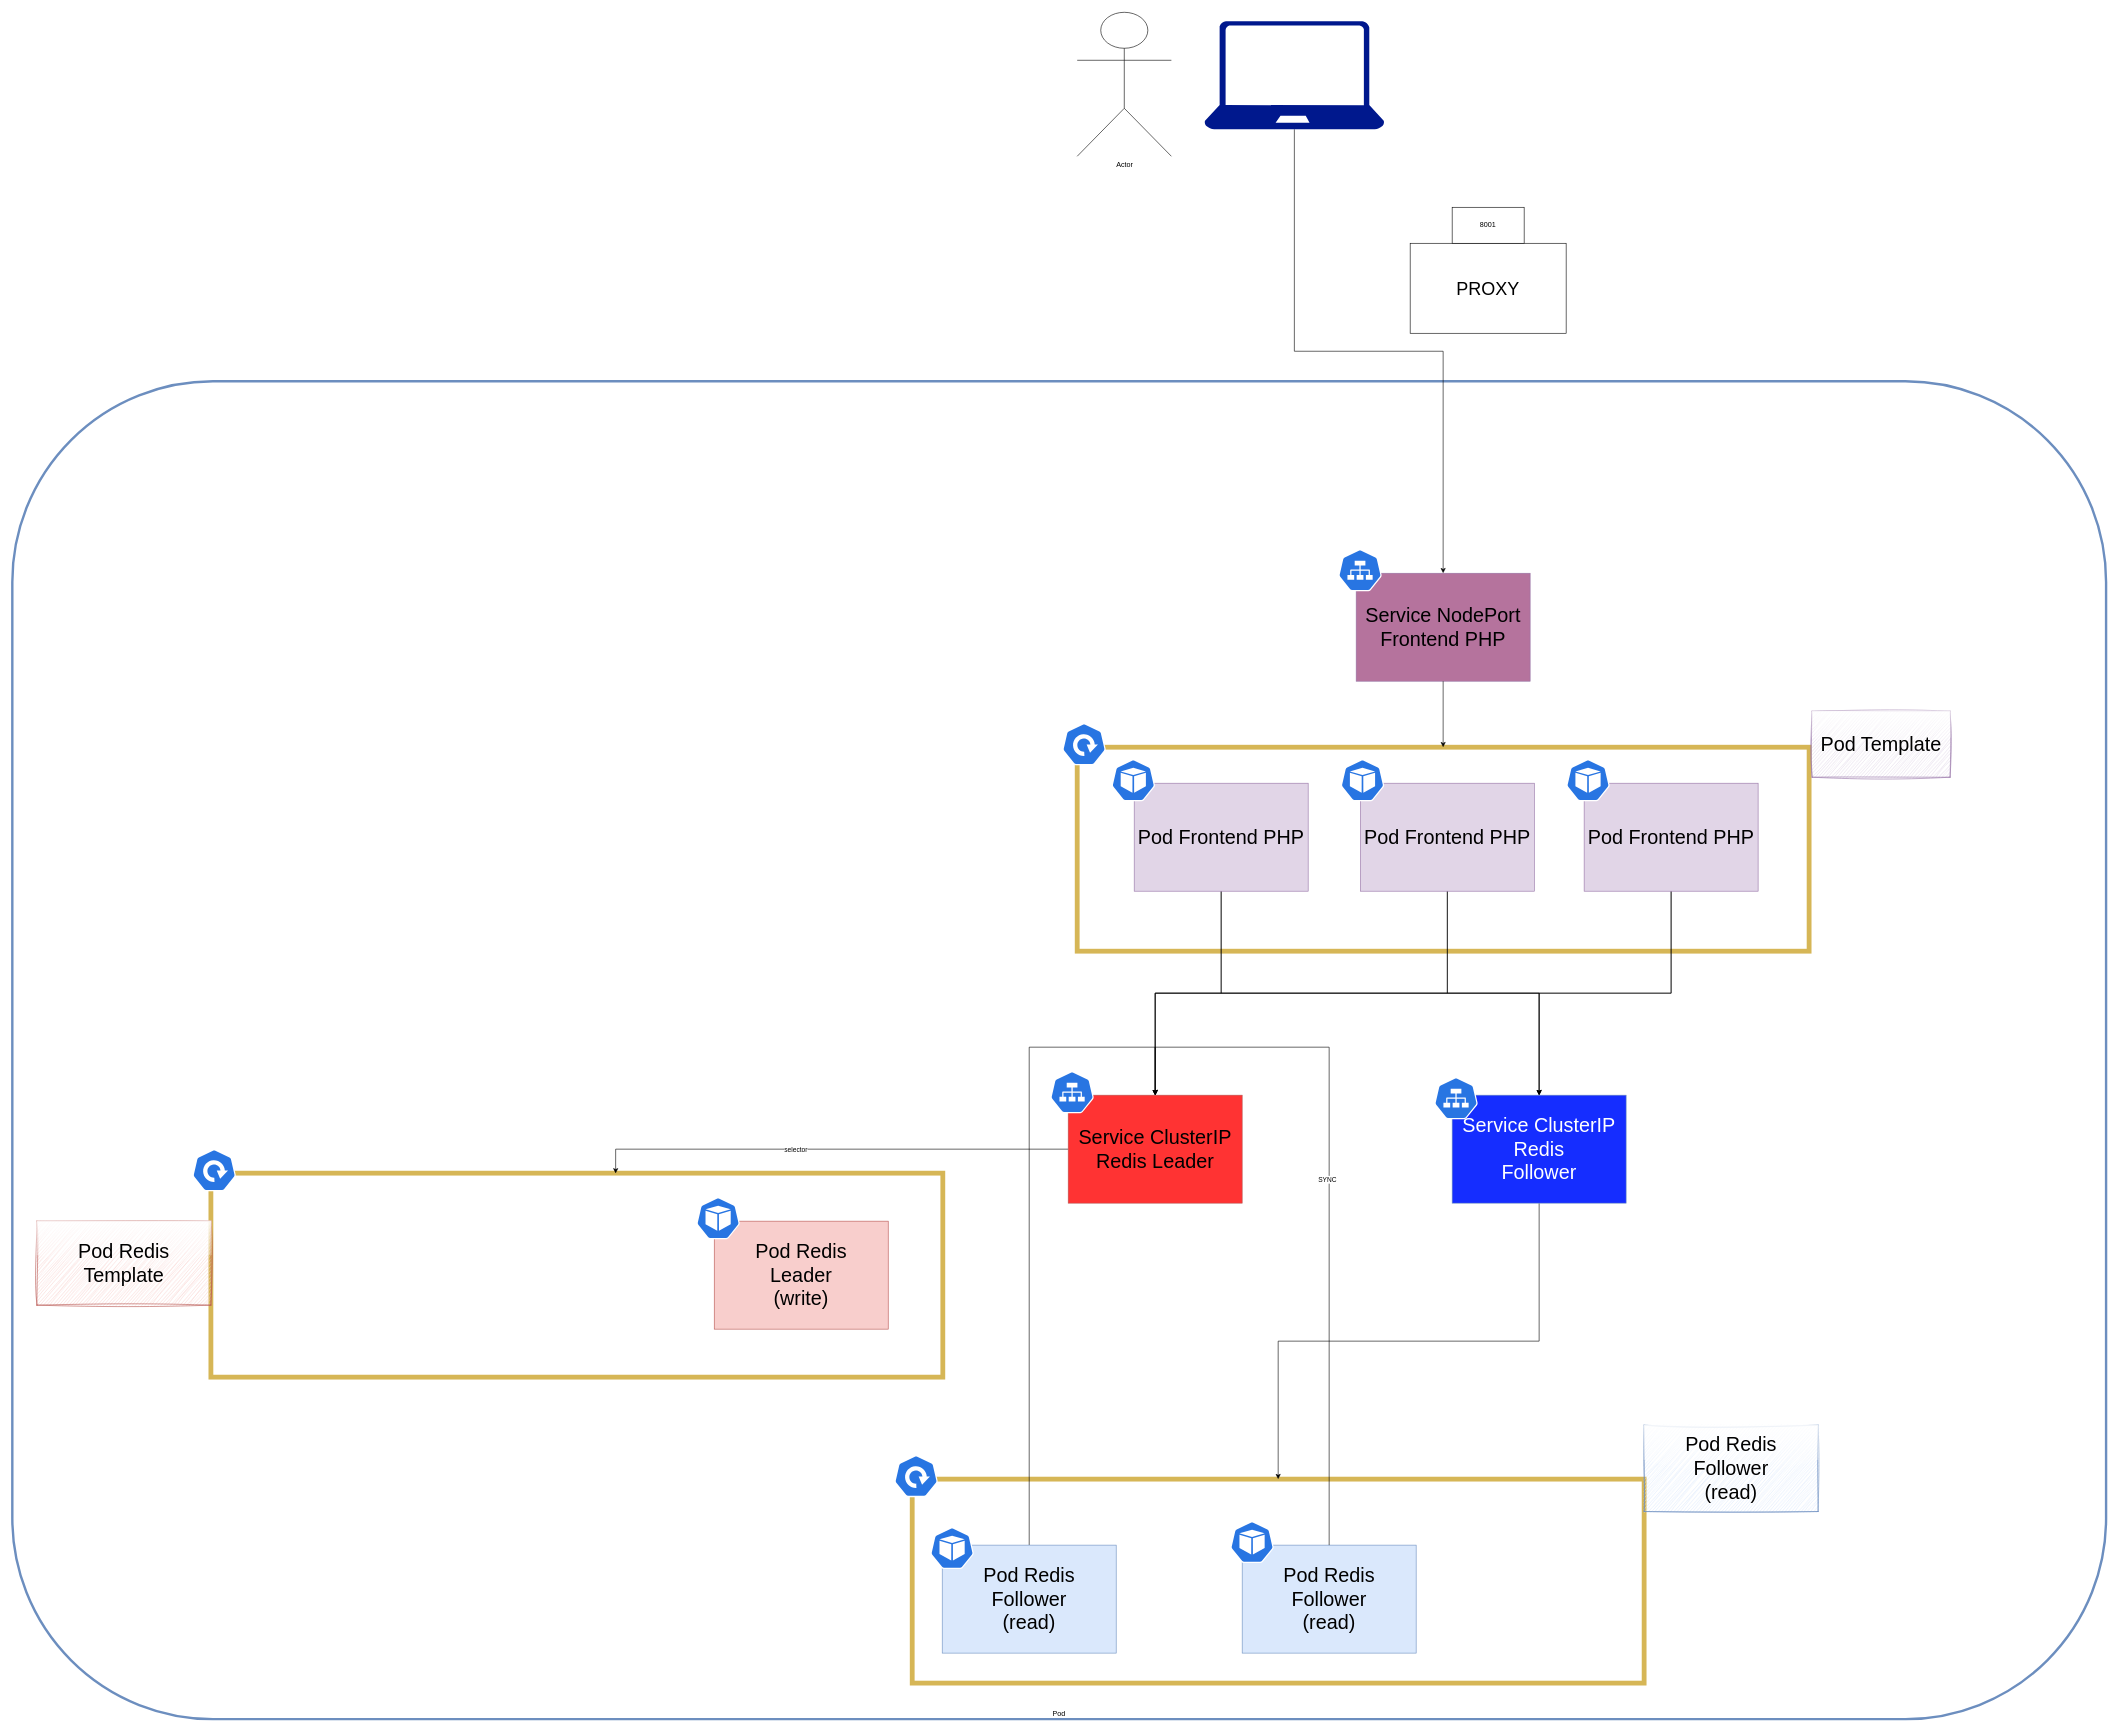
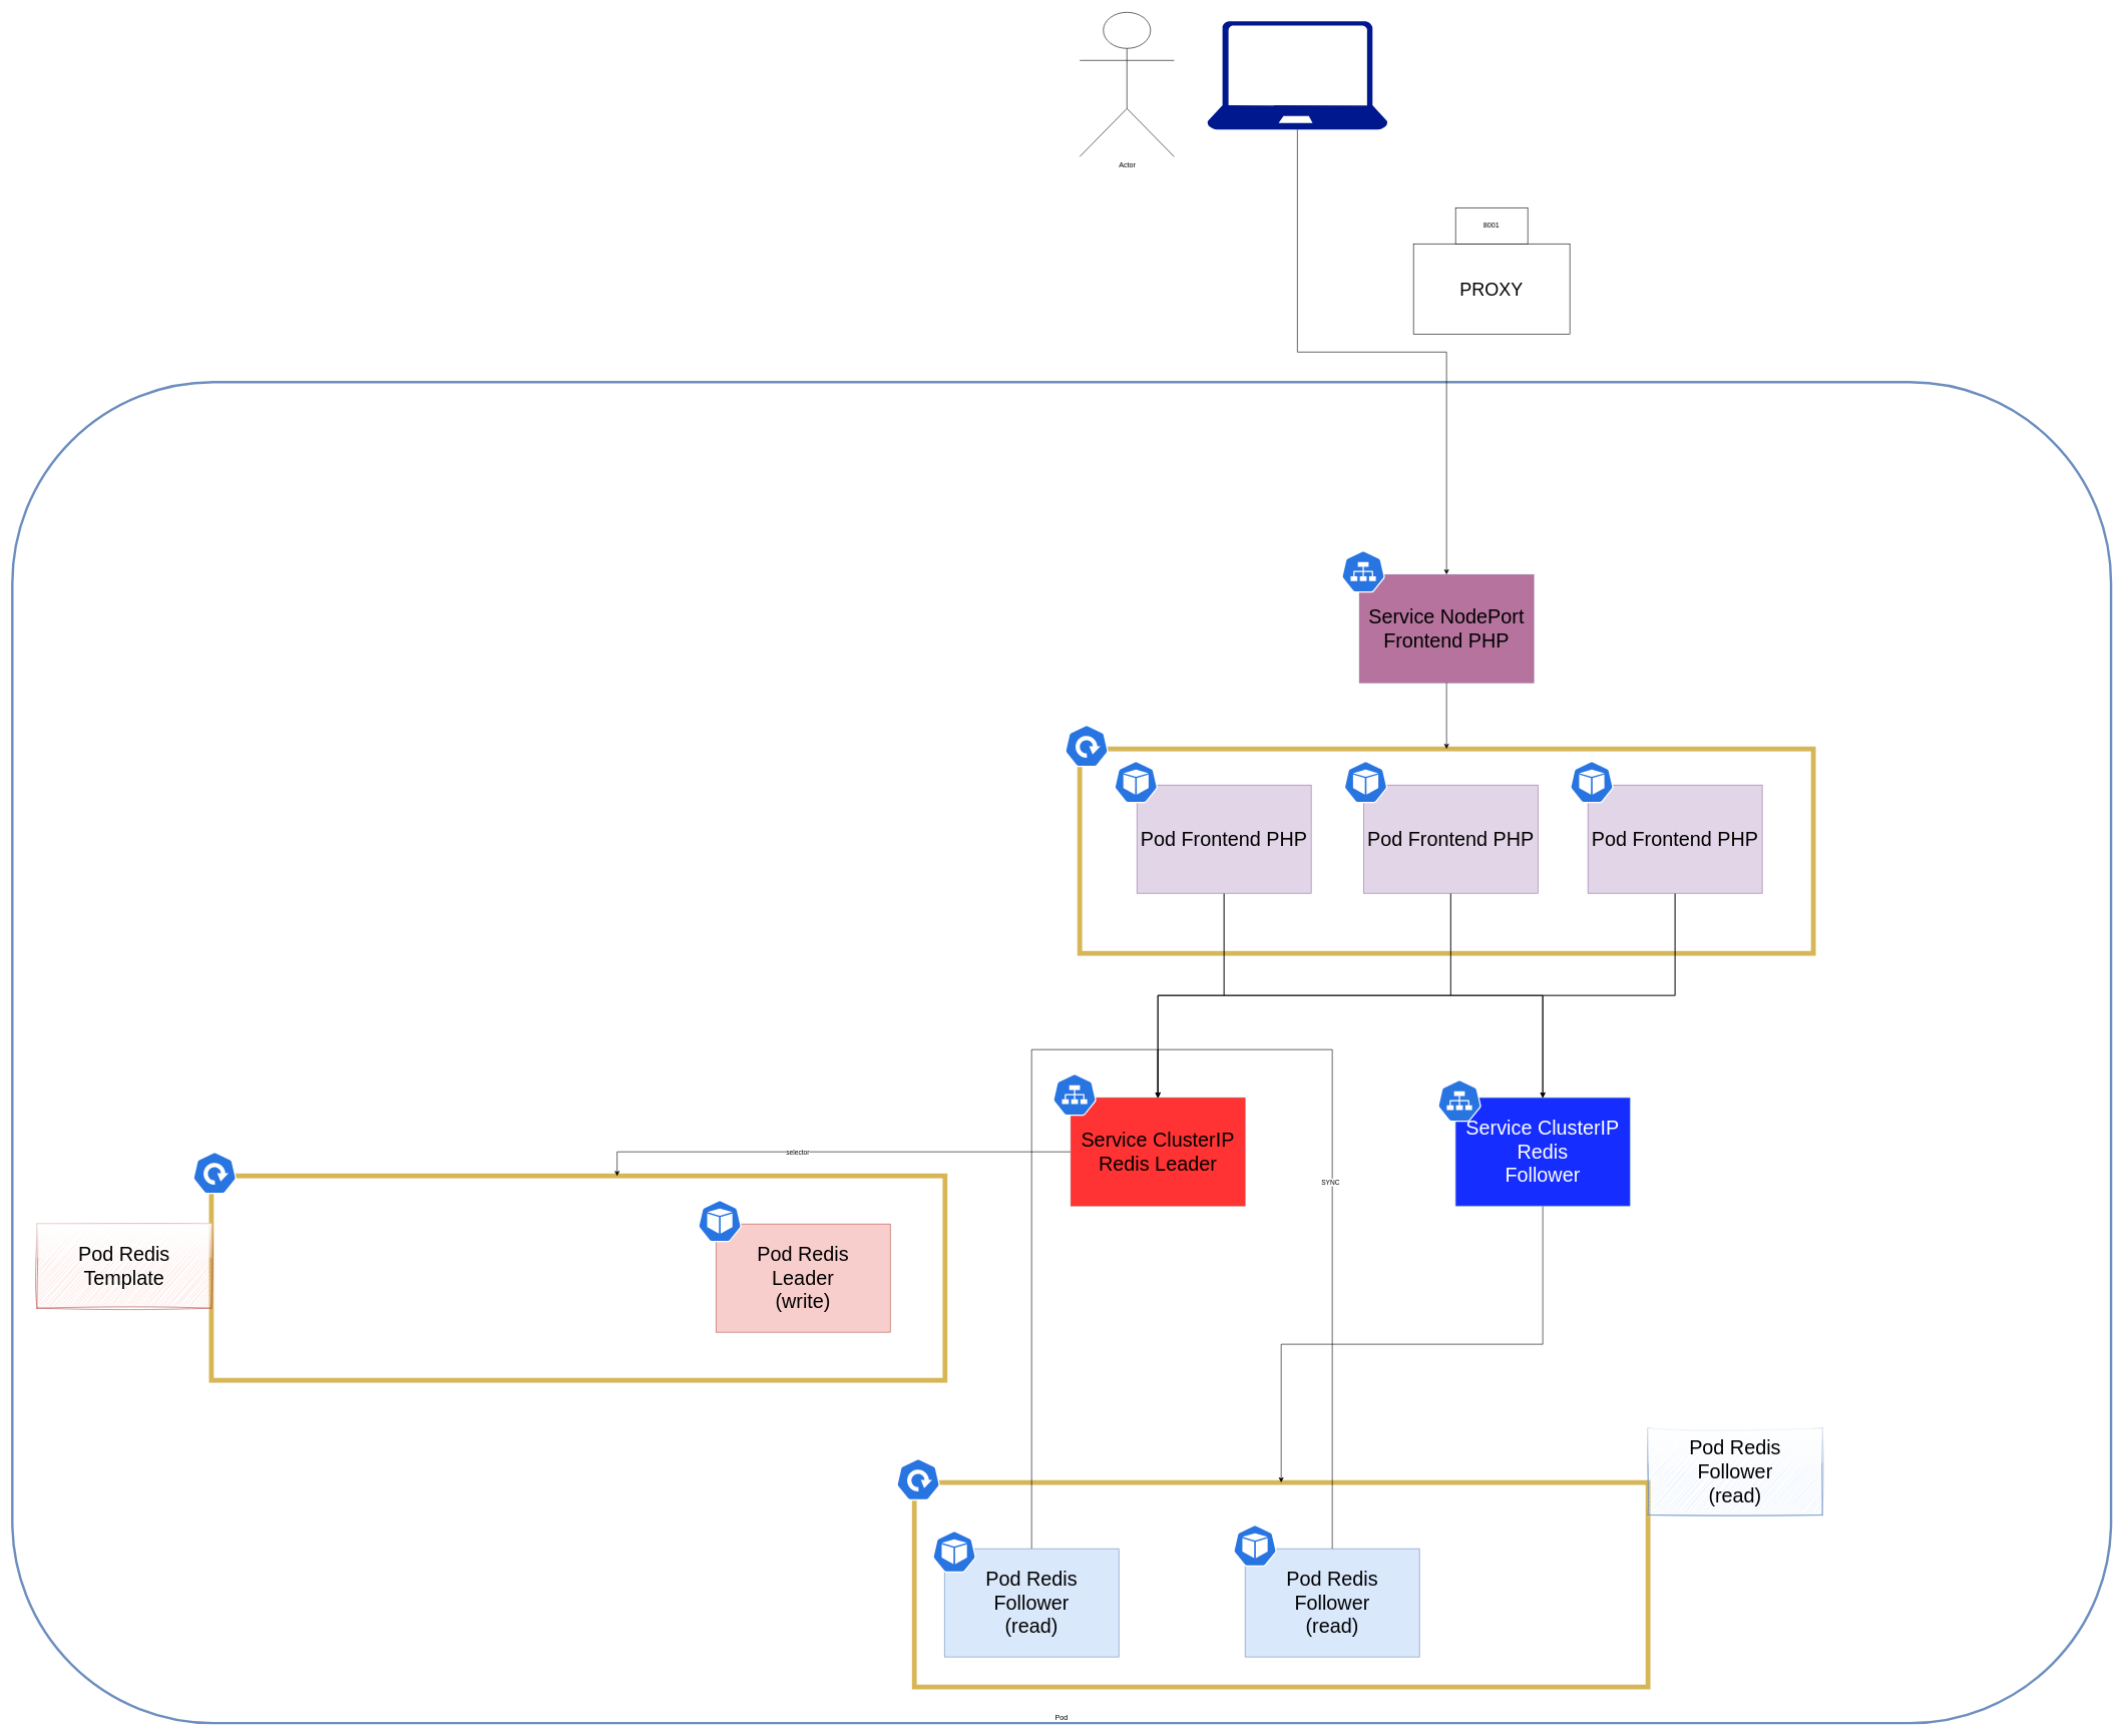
- <mxCell id="44" value="&lt;span style=&quot;font-size: 33px;&quot;&gt;Pod Template&lt;/span&gt;" style="rounded=0;whiteSpace=wrap;html=1;fillColor=#e1d5e7;strokeColor=#9673a6;glass=1;sketch=1;curveFitting=1;jiggle=2;" vertex="1" parent="1"><mxGeometry x="3020" y="1185" width="230" height="110" as="geometry" /></mxCell>
